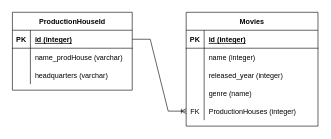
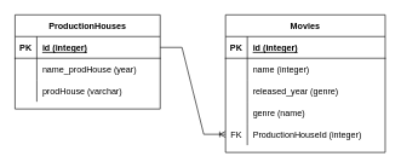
- <mxCell id="2" value="ProductionHouseId" style="shape=table;startSize=30;container=1;collapsible=1;childLayout=tableLayout;fixedRows=1;rowLines=0;fontStyle=1;align=center;resizeLast=1;" vertex="1" parent="1"><mxGeometry x="20" y="20" width="200" height="130" as="geometry" /></mxCell>
+ <mxCell id="2" value="ProductionHouses" style="shape=table;startSize=30;container=1;collapsible=1;childLayout=tableLayout;fixedRows=1;rowLines=0;fontStyle=1;align=center;resizeLast=1;" vertex="1" parent="1"><mxGeometry x="20" y="20" width="200" height="130" as="geometry" /></mxCell>
- <mxCell id="8" value="name_prodHouse (varchar)" style="shape=partialRectangle;connectable=0;fillColor=none;top=0;left=0;bottom=0;right=0;align=left;spacingLeft=6;overflow=hidden;" vertex="1" parent="6"><mxGeometry x="30" width="170" height="30" as="geometry"><mxRectangle width="170" height="30" as="alternateBounds" /></mxGeometry></mxCell>
+ <mxCell id="8" value="name_prodHouse (year)" style="shape=partialRectangle;connectable=0;fillColor=none;top=0;left=0;bottom=0;right=0;align=left;spacingLeft=6;overflow=hidden;" vertex="1" parent="6"><mxGeometry x="30" width="170" height="30" as="geometry"><mxRectangle width="170" height="30" as="alternateBounds" /></mxGeometry></mxCell>
- <mxCell id="11" value="headquarters (varchar)" style="shape=partialRectangle;connectable=0;fillColor=none;top=0;left=0;bottom=0;right=0;align=left;spacingLeft=6;overflow=hidden;" vertex="1" parent="9"><mxGeometry x="30" width="170" height="30" as="geometry"><mxRectangle width="170" height="30" as="alternateBounds" /></mxGeometry></mxCell>
+ <mxCell id="11" value="prodHouse (varchar)" style="shape=partialRectangle;connectable=0;fillColor=none;top=0;left=0;bottom=0;right=0;align=left;spacingLeft=6;overflow=hidden;" vertex="1" parent="9"><mxGeometry x="30" width="170" height="30" as="geometry"><mxRectangle width="170" height="30" as="alternateBounds" /></mxGeometry></mxCell>
- <mxCell id="21" value="released_year (integer)" style="shape=partialRectangle;connectable=0;fillColor=none;top=0;left=0;bottom=0;right=0;align=left;spacingLeft=6;overflow=hidden;" vertex="1" parent="19"><mxGeometry x="30" width="190" height="30" as="geometry"><mxRectangle width="190" height="30" as="alternateBounds" /></mxGeometry></mxCell>
+ <mxCell id="21" value="released_year (genre)" style="shape=partialRectangle;connectable=0;fillColor=none;top=0;left=0;bottom=0;right=0;align=left;spacingLeft=6;overflow=hidden;" vertex="1" parent="19"><mxGeometry x="30" width="190" height="30" as="geometry"><mxRectangle width="190" height="30" as="alternateBounds" /></mxGeometry></mxCell>
- <mxCell id="27" value="ProductionHouses (integer)" style="shape=partialRectangle;connectable=0;fillColor=none;top=0;left=0;bottom=0;right=0;align=left;spacingLeft=6;overflow=hidden;" vertex="1" parent="25"><mxGeometry x="30" width="190" height="30" as="geometry"><mxRectangle width="190" height="30" as="alternateBounds" /></mxGeometry></mxCell>
+ <mxCell id="27" value="ProductionHouseId (integer)" style="shape=partialRectangle;connectable=0;fillColor=none;top=0;left=0;bottom=0;right=0;align=left;spacingLeft=6;overflow=hidden;" vertex="1" parent="25"><mxGeometry x="30" width="190" height="30" as="geometry"><mxRectangle width="190" height="30" as="alternateBounds" /></mxGeometry></mxCell>
